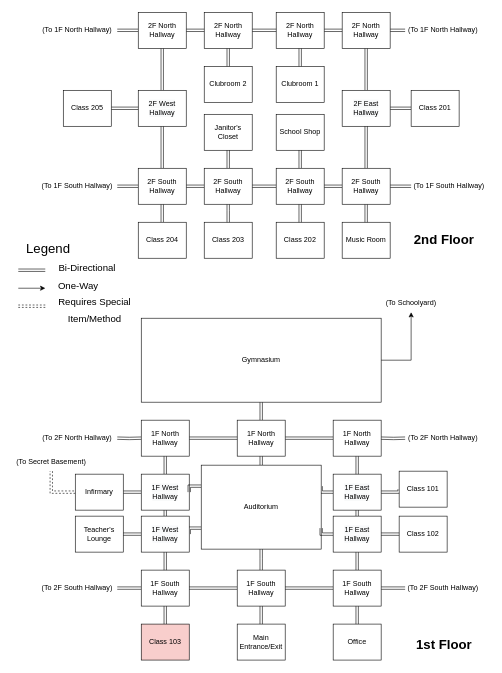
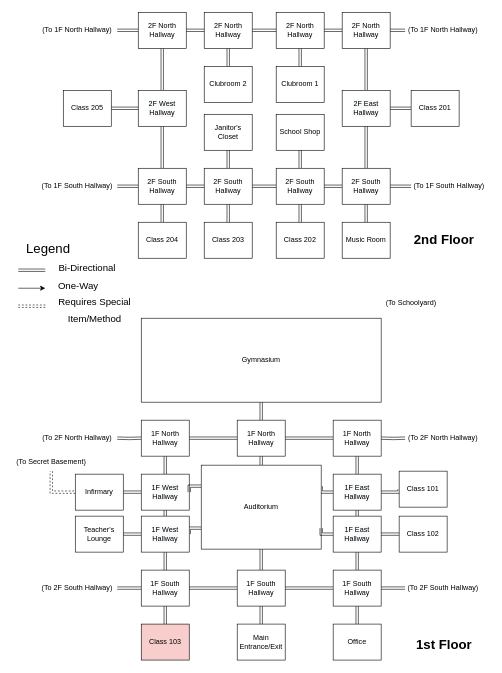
- <mxCell id="53" style="edgeStyle=orthogonalEdgeStyle;rounded=0;orthogonalLoop=1;jettySize=auto;html=1;exitX=1;exitY=0.5;exitDx=0;exitDy=0;entryX=0.5;entryY=1;entryDx=0;entryDy=0;" parent="1" source="55" target="61" edge="1"><mxGeometry relative="1" as="geometry" /></mxCell>
